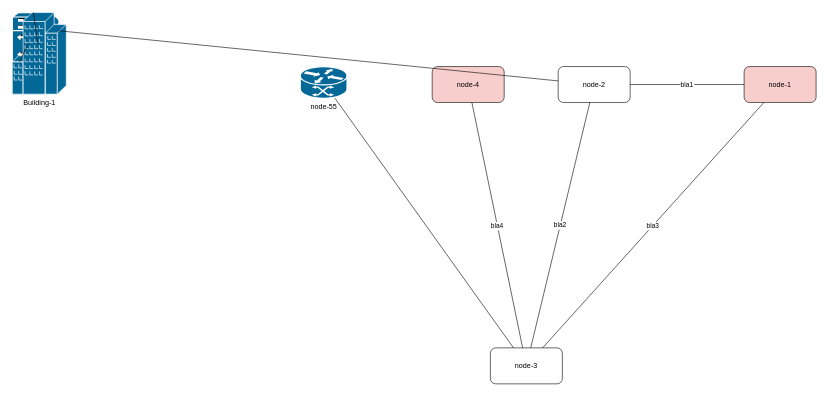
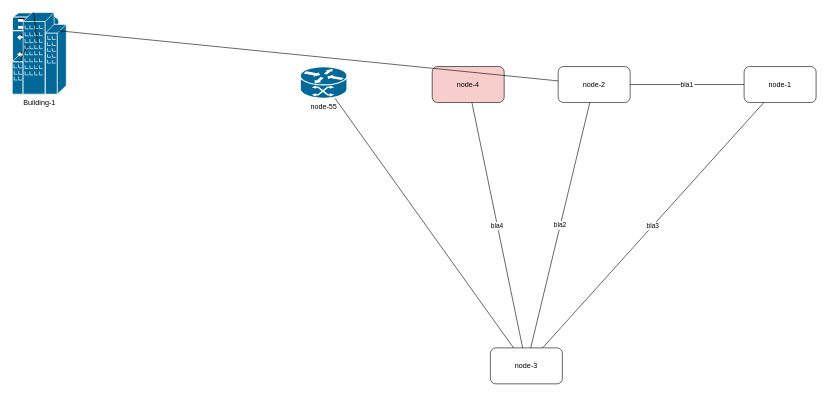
- <mxCell id="2" value="node-1" parent="1" style="rounded=1;whiteSpace=wrap;html=1;fillColor=#f8cecc;" vertex="1"><mxGeometry as="geometry" height="60" width="120" x="1240" y="110" /></mxCell>
+ <mxCell id="2" value="node-1" parent="1" style="rounded=1;whiteSpace=wrap;html=1;" vertex="1"><mxGeometry as="geometry" height="60" width="120" x="1240" y="110" /></mxCell>
